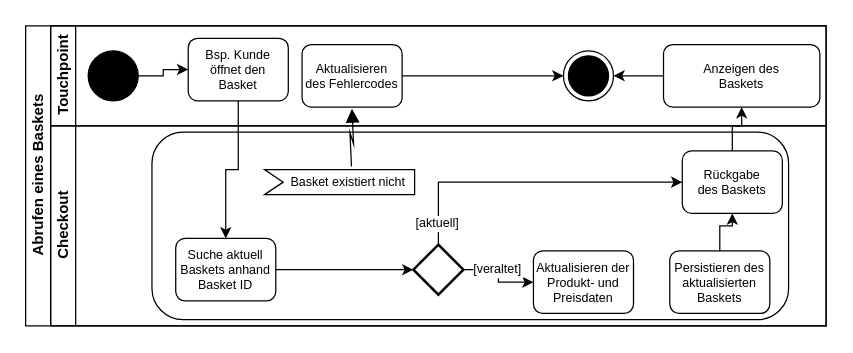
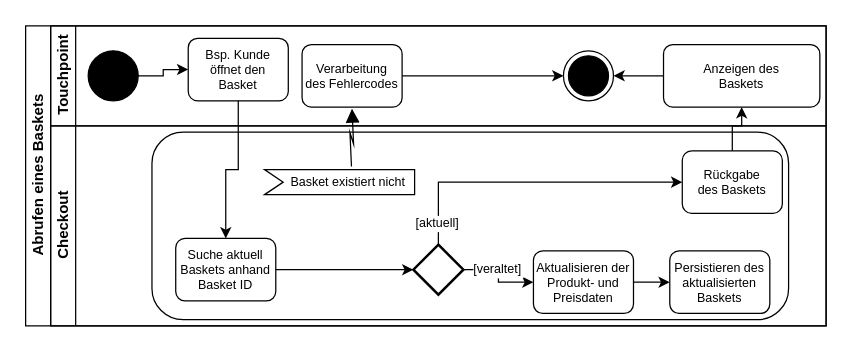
- <mxCell id="8" value="Aktualisieren&#10;des Fehlercodes" style="rounded=1;fontFamily=Helvetica;fontSize=10;fontColor=#000000;align=center;strokeColor=#000000;fillColor=#FFFFFF;" parent="3" vertex="1"><mxGeometry x="201" y="15" width="80" height="50" as="geometry" /></mxCell>
+ <mxCell id="8" value="Verarbeitung&#10;des Fehlercodes" style="rounded=1;fontFamily=Helvetica;fontSize=10;fontColor=#000000;align=center;strokeColor=#000000;fillColor=#FFFFFF;" parent="3" vertex="1"><mxGeometry x="201" y="15" width="80" height="50" as="geometry" /></mxCell>
- <mxCell id="24" style="edgeStyle=orthogonalEdgeStyle;rounded=0;orthogonalLoop=1;jettySize=auto;html=0;strokeColor=#000000;" parent="12" source="25" target="16" edge="1"><mxGeometry relative="1" as="geometry" /></mxCell>
+ <mxCell id="22" style="edgeStyle=orthogonalEdgeStyle;rounded=0;orthogonalLoop=1;jettySize=auto;html=0;strokeColor=#000000;" parent="12" source="23" target="25" edge="1"><mxGeometry relative="1" as="geometry" /></mxCell>
